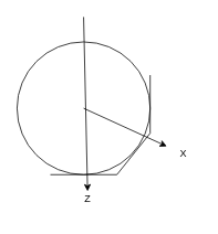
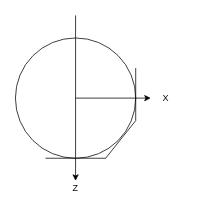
- <mxCell id="9" value="X" style="text;html=1;strokeColor=none;fillColor=none;align=center;verticalAlign=middle;whiteSpace=wrap;rounded=0;" vertex="1" parent="1"><mxGeometry x="200" y="175" width="40" height="20" as="geometry" /></mxCell>
+ <mxCell id="9" value="X" style="text;html=1;strokeColor=none;fillColor=none;align=center;verticalAlign=middle;whiteSpace=wrap;rounded=0;" vertex="1" parent="1"><mxGeometry x="200" y="120" width="40" height="20" as="geometry" /></mxCell>
- <mxCell id="7" value="Z" style="text;html=1;strokeColor=none;fillColor=none;align=center;verticalAlign=middle;whiteSpace=wrap;rounded=0;" vertex="1" parent="1"><mxGeometry x="85" y="230" width="40" height="20" as="geometry" /></mxCell>
+ <mxCell id="7" value="Z" style="text;html=1;strokeColor=none;fillColor=none;align=center;verticalAlign=middle;whiteSpace=wrap;rounded=0;" vertex="1" parent="1"><mxGeometry x="80" y="240" width="40" height="20" as="geometry" /></mxCell>
